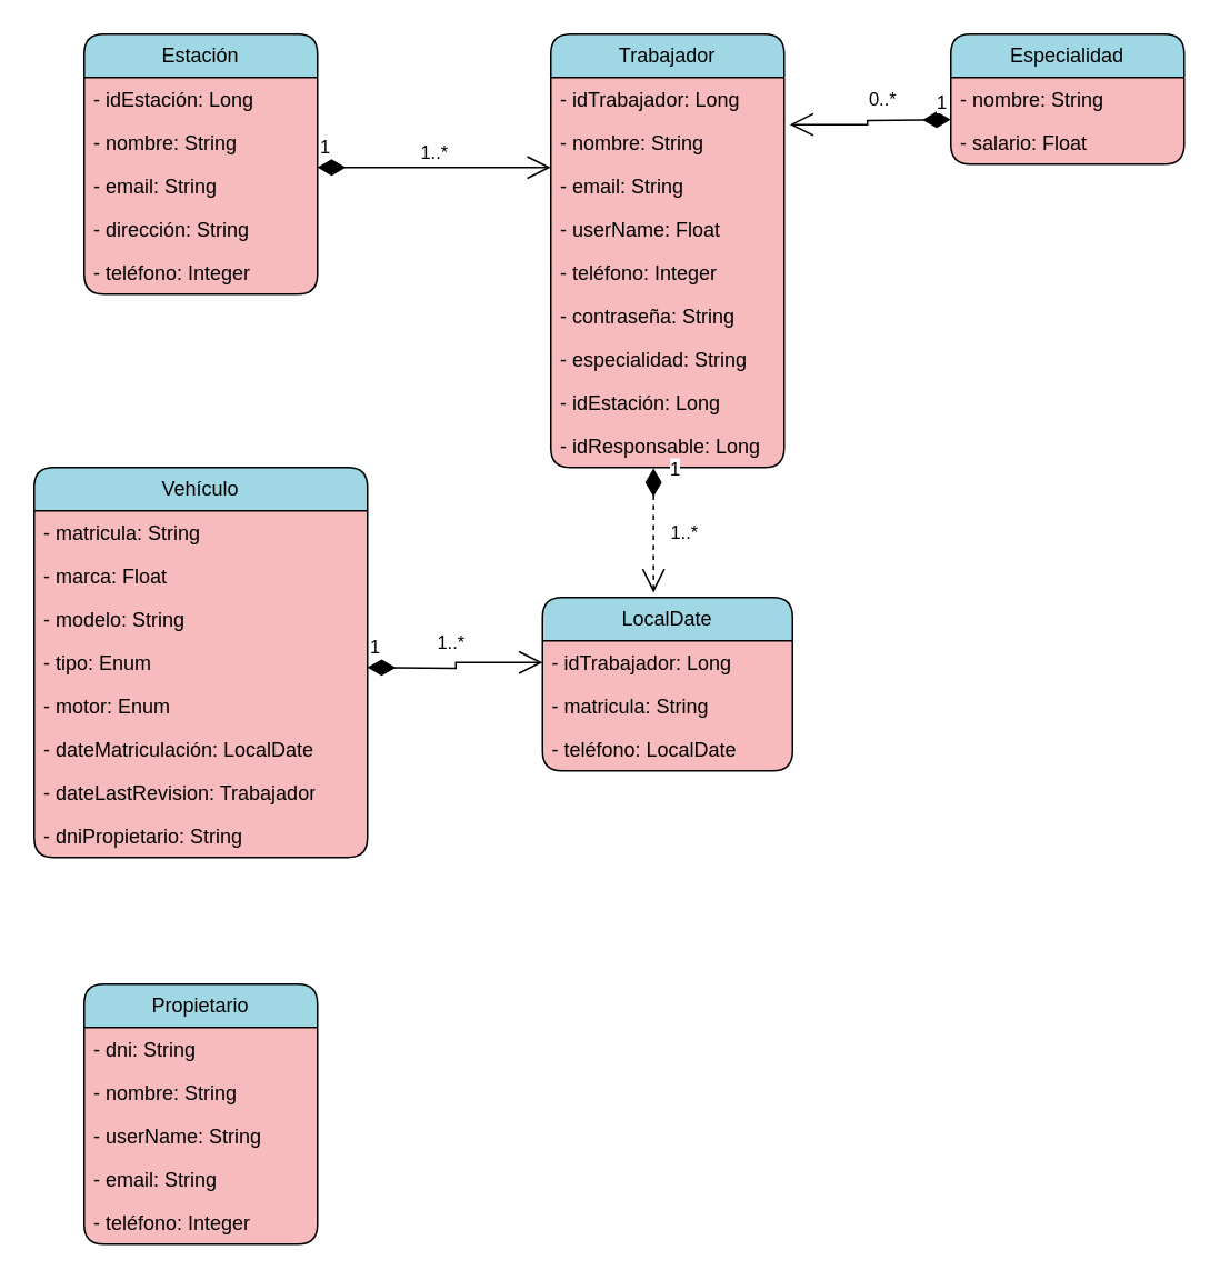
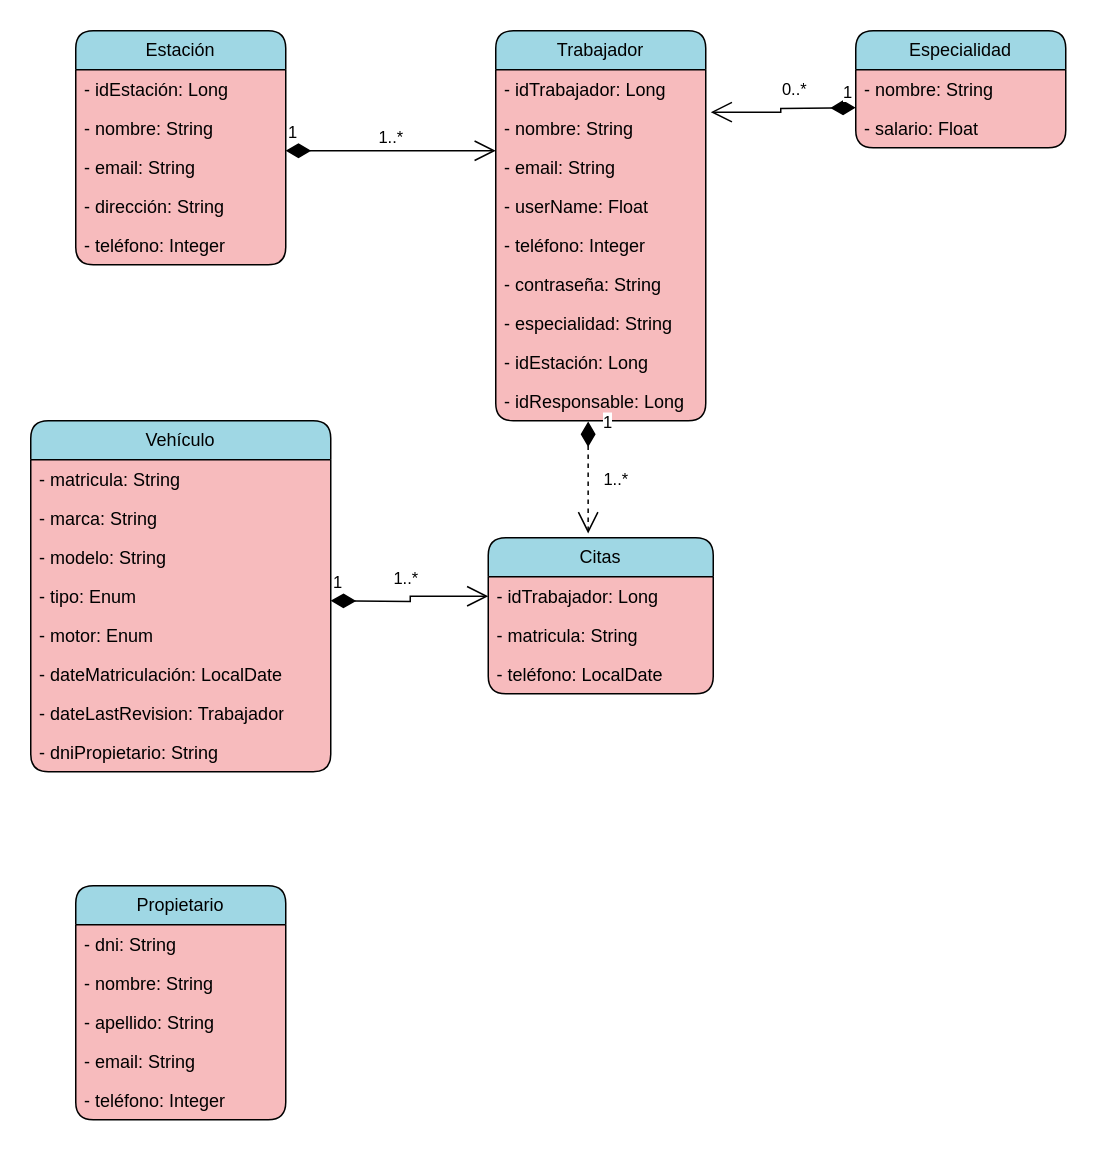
- <mxCell id="25" value="- marca: Float" style="text;strokeColor=none;fillColor=none;align=left;verticalAlign=top;spacingLeft=4;spacingRight=4;overflow=hidden;rotatable=0;points=[[0,0.5],[1,0.5]];portConstraint=eastwest;whiteSpace=wrap;html=1;" vertex="1" parent="23"><mxGeometry y="52" width="200" height="26" as="geometry" /></mxCell>
+ <mxCell id="25" value="- marca: String" style="text;strokeColor=none;fillColor=none;align=left;verticalAlign=top;spacingLeft=4;spacingRight=4;overflow=hidden;rotatable=0;points=[[0,0.5],[1,0.5]];portConstraint=eastwest;whiteSpace=wrap;html=1;" vertex="1" parent="23"><mxGeometry y="52" width="200" height="26" as="geometry" /></mxCell>
- <mxCell id="40" value="LocalDate" style="swimlane;fontStyle=0;childLayout=stackLayout;horizontal=1;startSize=26;fillColor=#9fd7e4;horizontalStack=0;resizeParent=1;resizeParentMax=0;resizeLast=0;collapsible=1;marginBottom=0;whiteSpace=wrap;html=1;rounded=1;swimlaneFillColor=#f7bbbd;" vertex="1" parent="1"><mxGeometry x="325" y="358" width="150" height="104" as="geometry" /></mxCell>
+ <mxCell id="40" value="Citas" style="swimlane;fontStyle=0;childLayout=stackLayout;horizontal=1;startSize=26;fillColor=#9fd7e4;horizontalStack=0;resizeParent=1;resizeParentMax=0;resizeLast=0;collapsible=1;marginBottom=0;whiteSpace=wrap;html=1;rounded=1;swimlaneFillColor=#f7bbbd;" vertex="1" parent="1"><mxGeometry x="325" y="358" width="150" height="104" as="geometry" /></mxCell>
- <mxCell id="35" value="- userName: String" style="text;strokeColor=none;fillColor=none;align=left;verticalAlign=top;spacingLeft=4;spacingRight=4;overflow=hidden;rotatable=0;points=[[0,0.5],[1,0.5]];portConstraint=eastwest;whiteSpace=wrap;html=1;" vertex="1" parent="32"><mxGeometry y="78" width="140" height="26" as="geometry" /></mxCell>
+ <mxCell id="35" value="- apellido: String" style="text;strokeColor=none;fillColor=none;align=left;verticalAlign=top;spacingLeft=4;spacingRight=4;overflow=hidden;rotatable=0;points=[[0,0.5],[1,0.5]];portConstraint=eastwest;whiteSpace=wrap;html=1;" vertex="1" parent="32"><mxGeometry y="78" width="140" height="26" as="geometry" /></mxCell>
